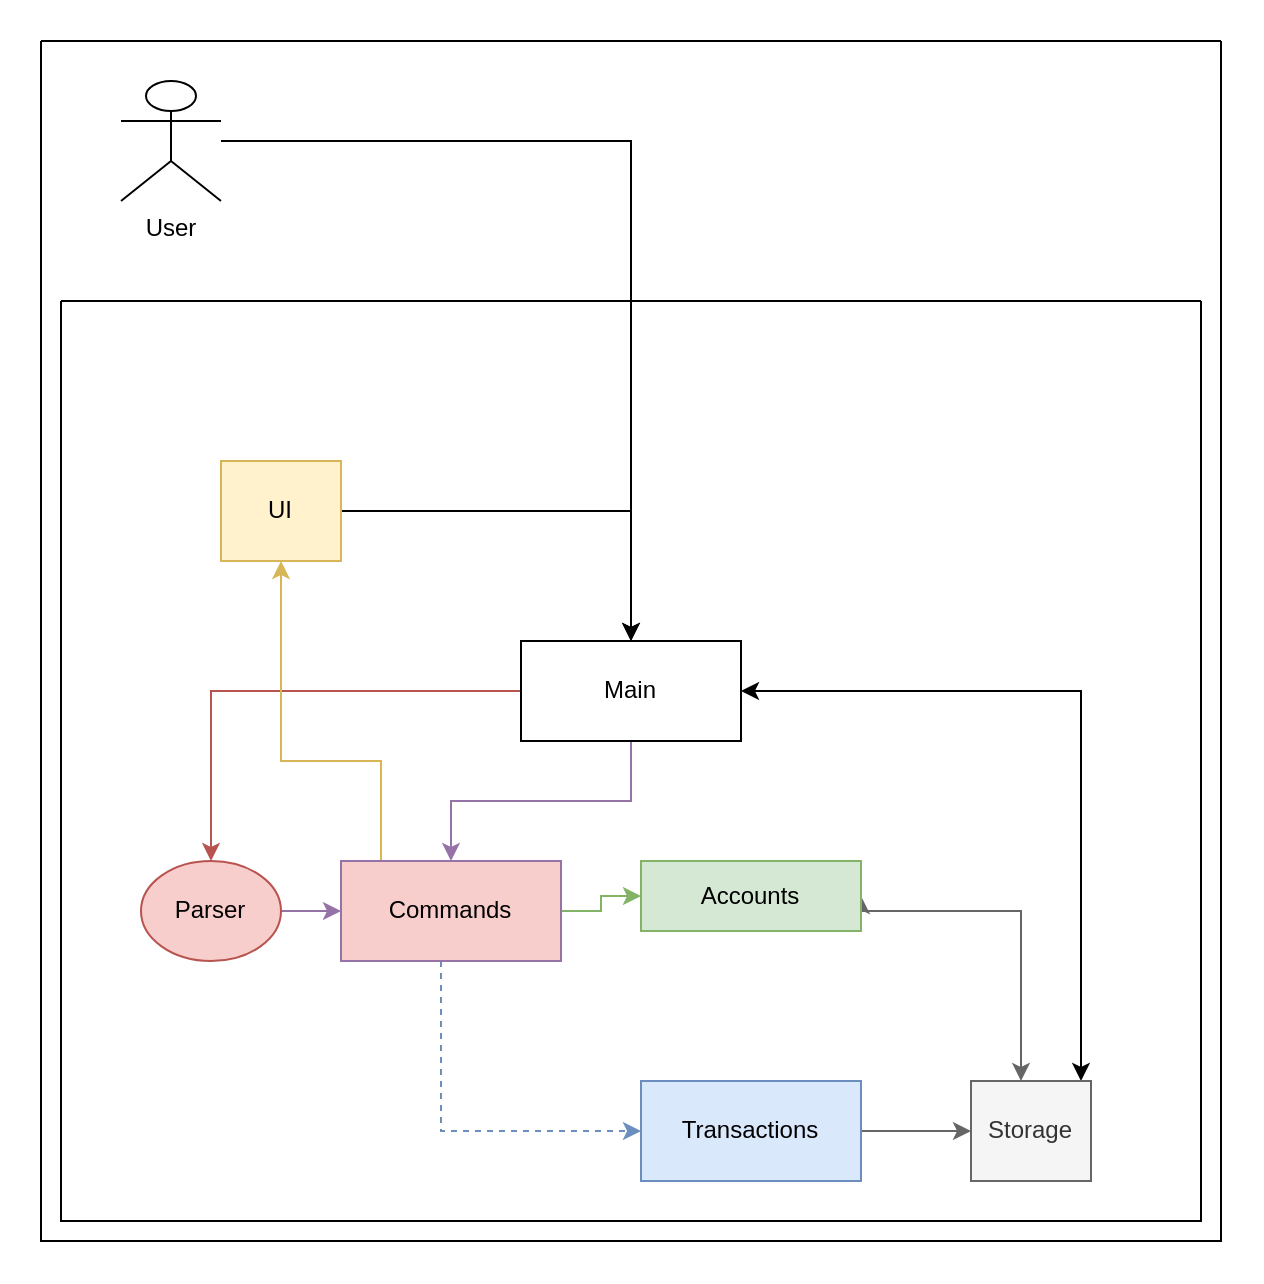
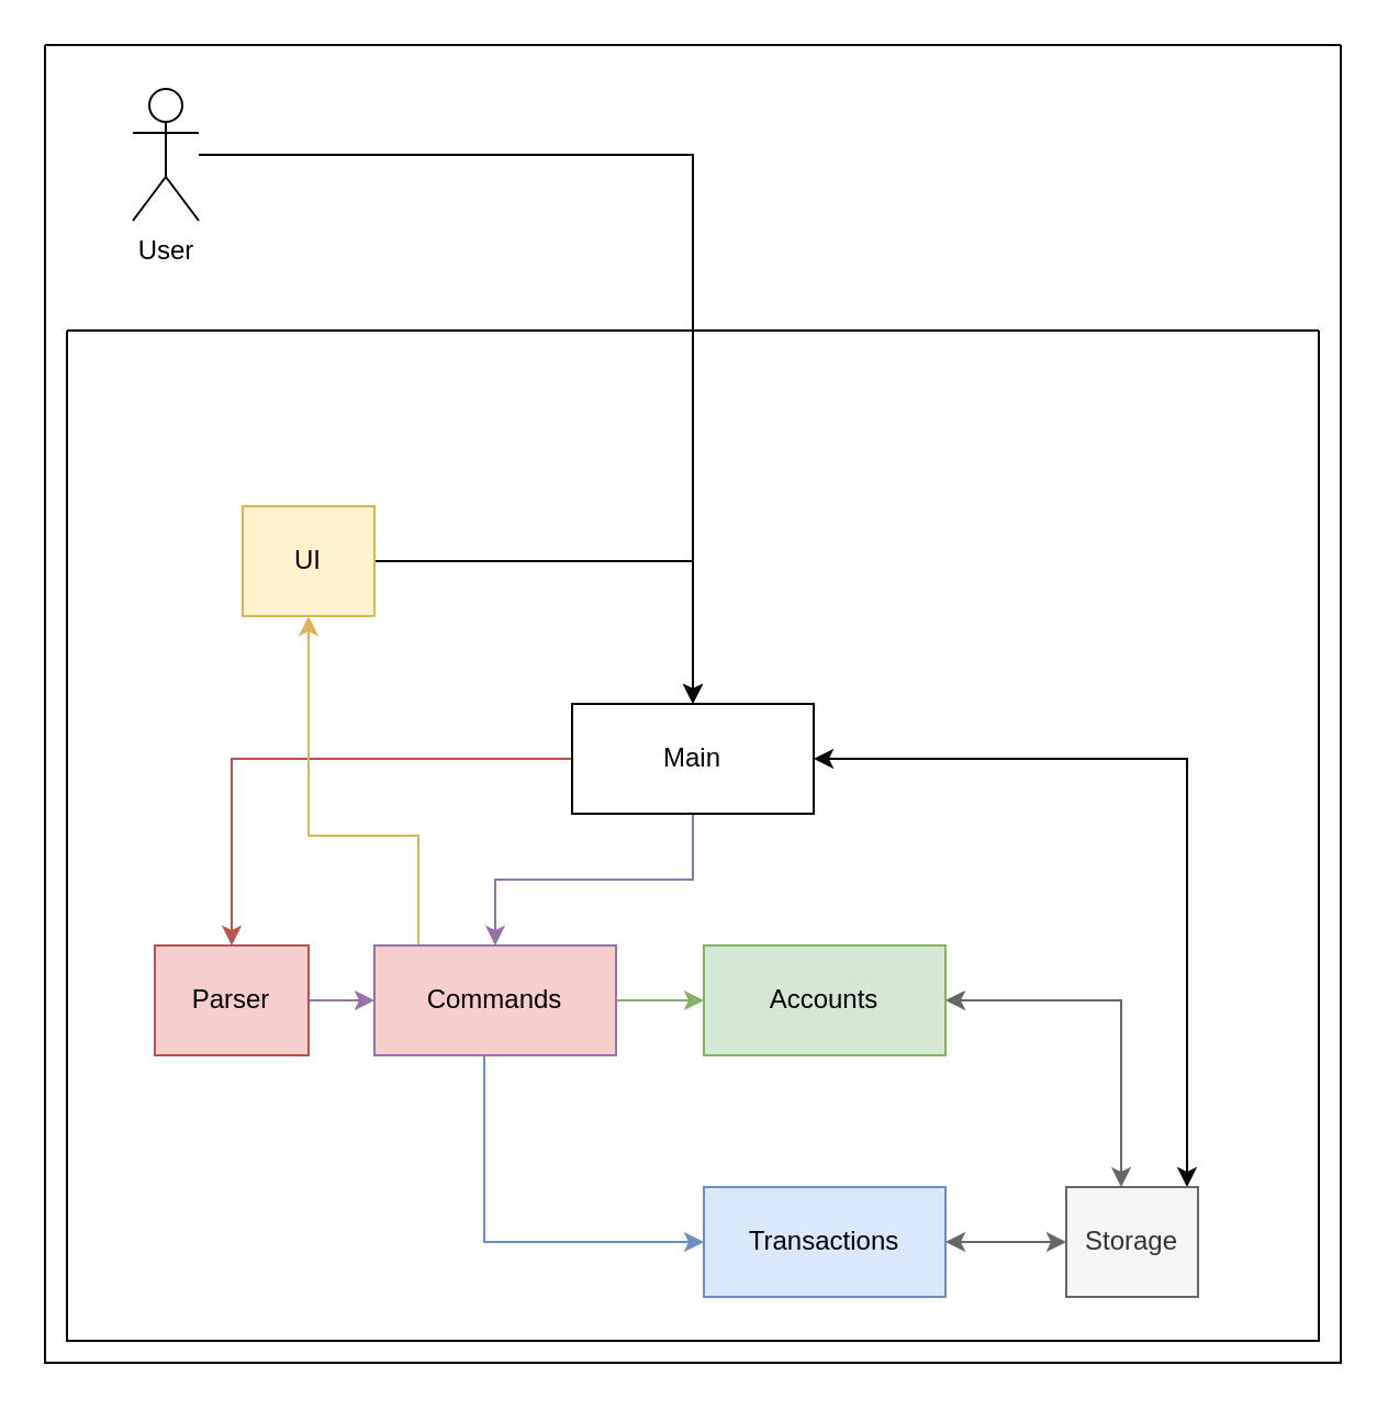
- <mxCell id="21" value="User" style="shape=umlActor;verticalLabelPosition=bottom;verticalAlign=top;html=1;outlineConnect=0;" vertex="1" parent="1"><mxGeometry x="60" y="40" width="50" height="60" as="geometry" /></mxCell>
+ <mxCell id="21" value="User" style="shape=umlActor;verticalLabelPosition=bottom;verticalAlign=top;html=1;outlineConnect=0;" vertex="1" parent="1"><mxGeometry x="60" y="40" width="30" height="60" as="geometry" /></mxCell>
- <mxCell id="19" value="Accounts" style="html=1;whiteSpace=wrap;fillColor=#d5e8d4;strokeColor=#82b366;" vertex="1" parent="2"><mxGeometry x="290" y="280" width="110" height="35" as="geometry" /></mxCell>
+ <mxCell id="19" value="Accounts" style="html=1;whiteSpace=wrap;fillColor=#d5e8d4;strokeColor=#82b366;" vertex="1" parent="2"><mxGeometry x="290" y="280" width="110" height="50" as="geometry" /></mxCell>
- <mxCell id="13" value="Parser" style="ellipse;html=1;whiteSpace=wrap;fillColor=#f8cecc;strokeColor=#b85450;" vertex="1" parent="2"><mxGeometry x="40" y="280" width="70" height="50" as="geometry" /></mxCell>
+ <mxCell id="13" value="Parser" style="html=1;whiteSpace=wrap;fillColor=#f8cecc;strokeColor=#b85450;" vertex="1" parent="2"><mxGeometry x="40" y="280" width="70" height="50" as="geometry" /></mxCell>
- <mxCell id="15" style="edgeStyle=orthogonalEdgeStyle;rounded=0;orthogonalLoop=1;jettySize=auto;html=1;entryX=0;entryY=0.5;entryDx=0;entryDy=0;fillColor=#dae8fc;strokeColor=#6c8ebf;dashed=1;" edge="1" parent="2" source="17" target="18"><mxGeometry relative="1" as="geometry"><Array as="points"><mxPoint x="190" y="415" /></Array></mxGeometry></mxCell>
+ <mxCell id="15" style="edgeStyle=orthogonalEdgeStyle;rounded=0;orthogonalLoop=1;jettySize=auto;html=1;entryX=0;entryY=0.5;entryDx=0;entryDy=0;fillColor=#dae8fc;strokeColor=#6c8ebf;" edge="1" parent="2" source="17" target="18"><mxGeometry relative="1" as="geometry"><Array as="points"><mxPoint x="190" y="415" /></Array></mxGeometry></mxCell>
- <mxCell id="8" style="edgeStyle=orthogonalEdgeStyle;rounded=0;orthogonalLoop=1;jettySize=auto;html=1;entryX=1;entryY=0.5;entryDx=0;entryDy=0;startArrow=classic;startFill=1;fillColor=#f5f5f5;strokeColor=#666666;endArrow=none;" edge="1" parent="2" source="11" target="18"><mxGeometry relative="1" as="geometry" /></mxCell>
+ <mxCell id="8" style="edgeStyle=orthogonalEdgeStyle;rounded=0;orthogonalLoop=1;jettySize=auto;html=1;entryX=1;entryY=0.5;entryDx=0;entryDy=0;startArrow=classic;startFill=1;fillColor=#f5f5f5;strokeColor=#666666;" edge="1" parent="2" source="11" target="18"><mxGeometry relative="1" as="geometry" /></mxCell>
